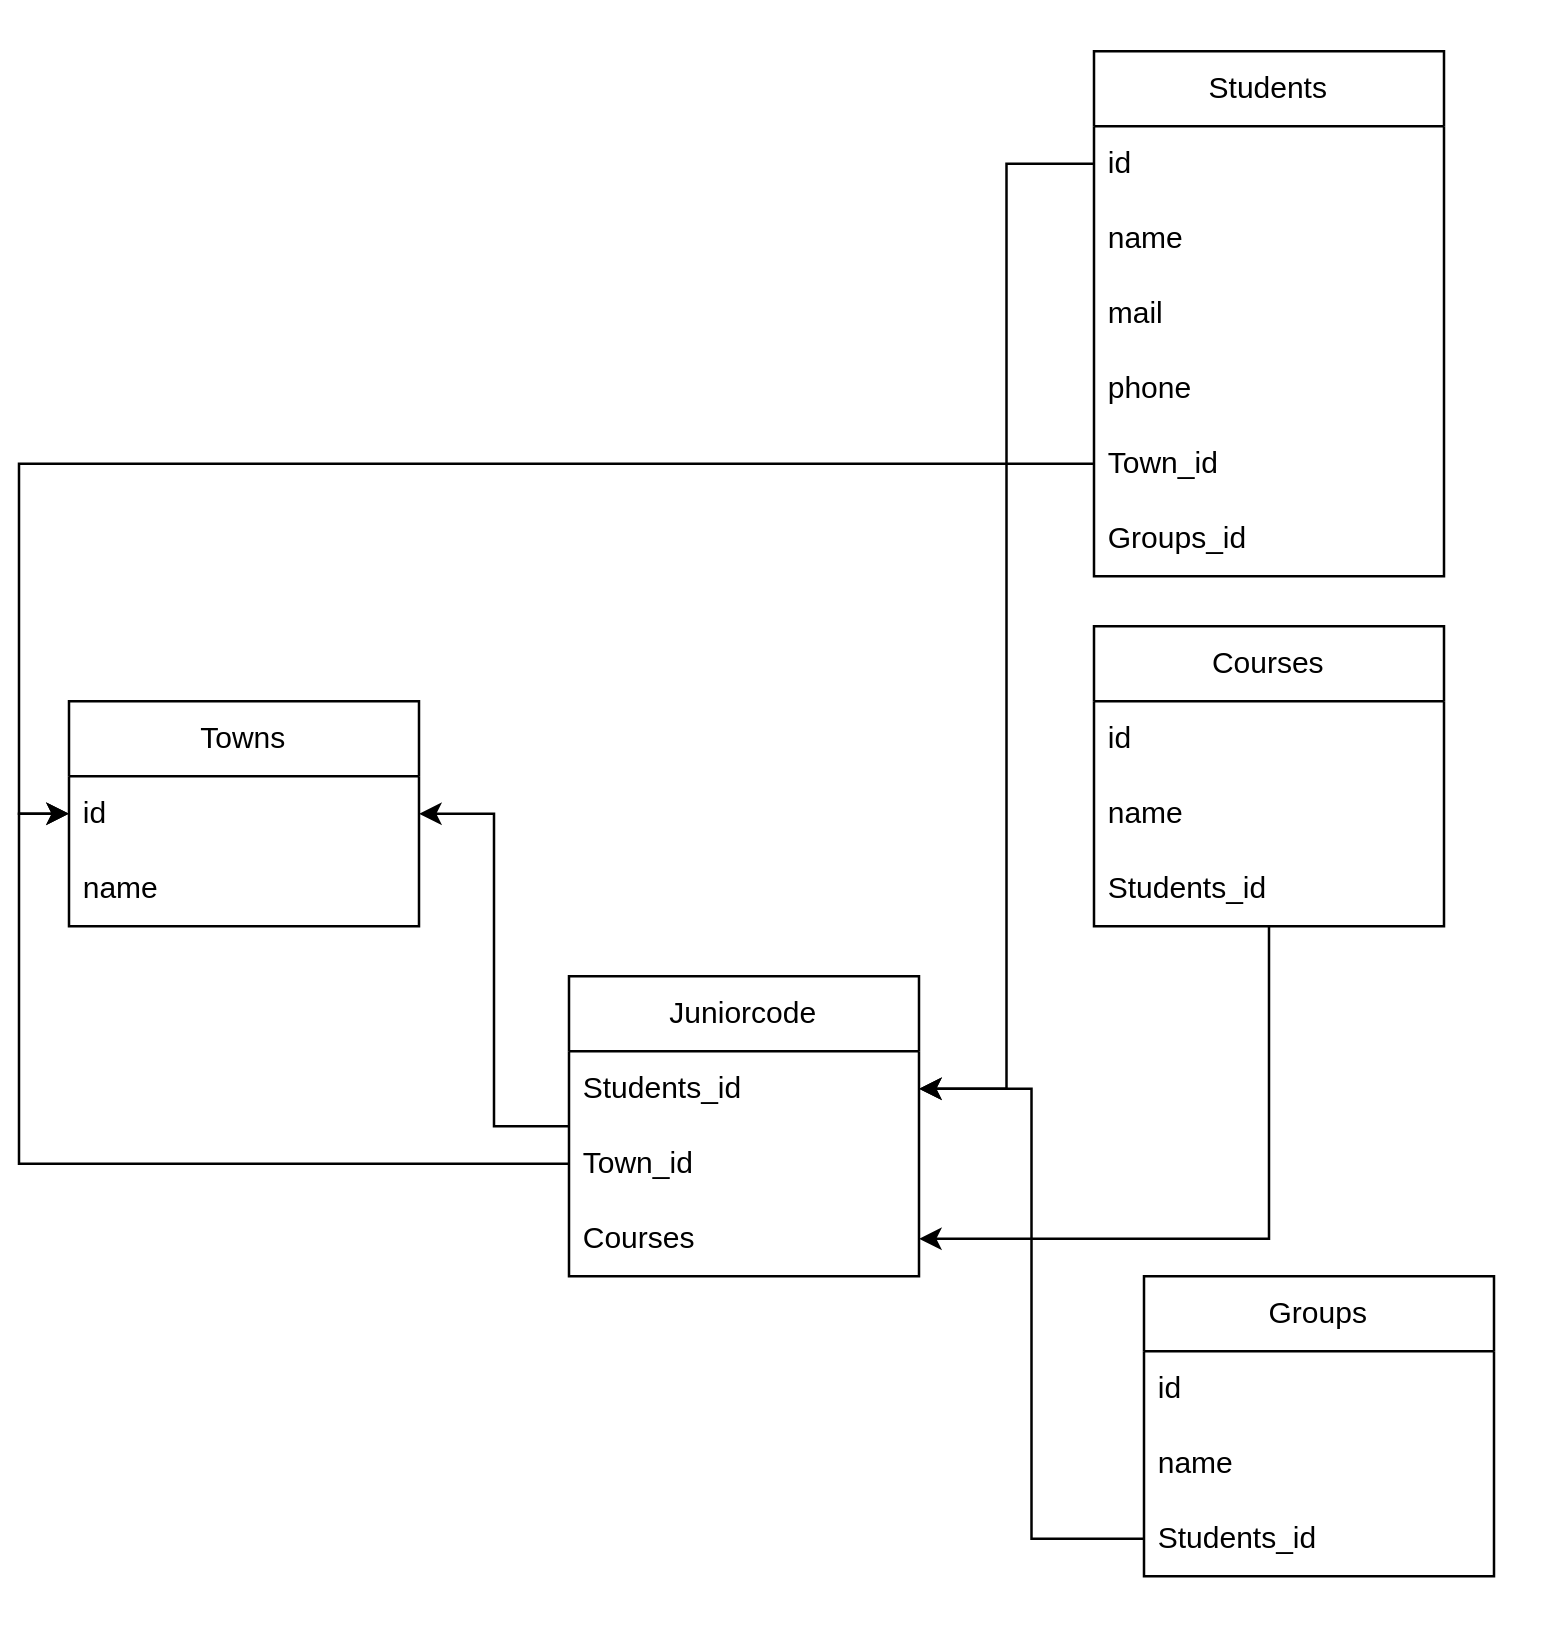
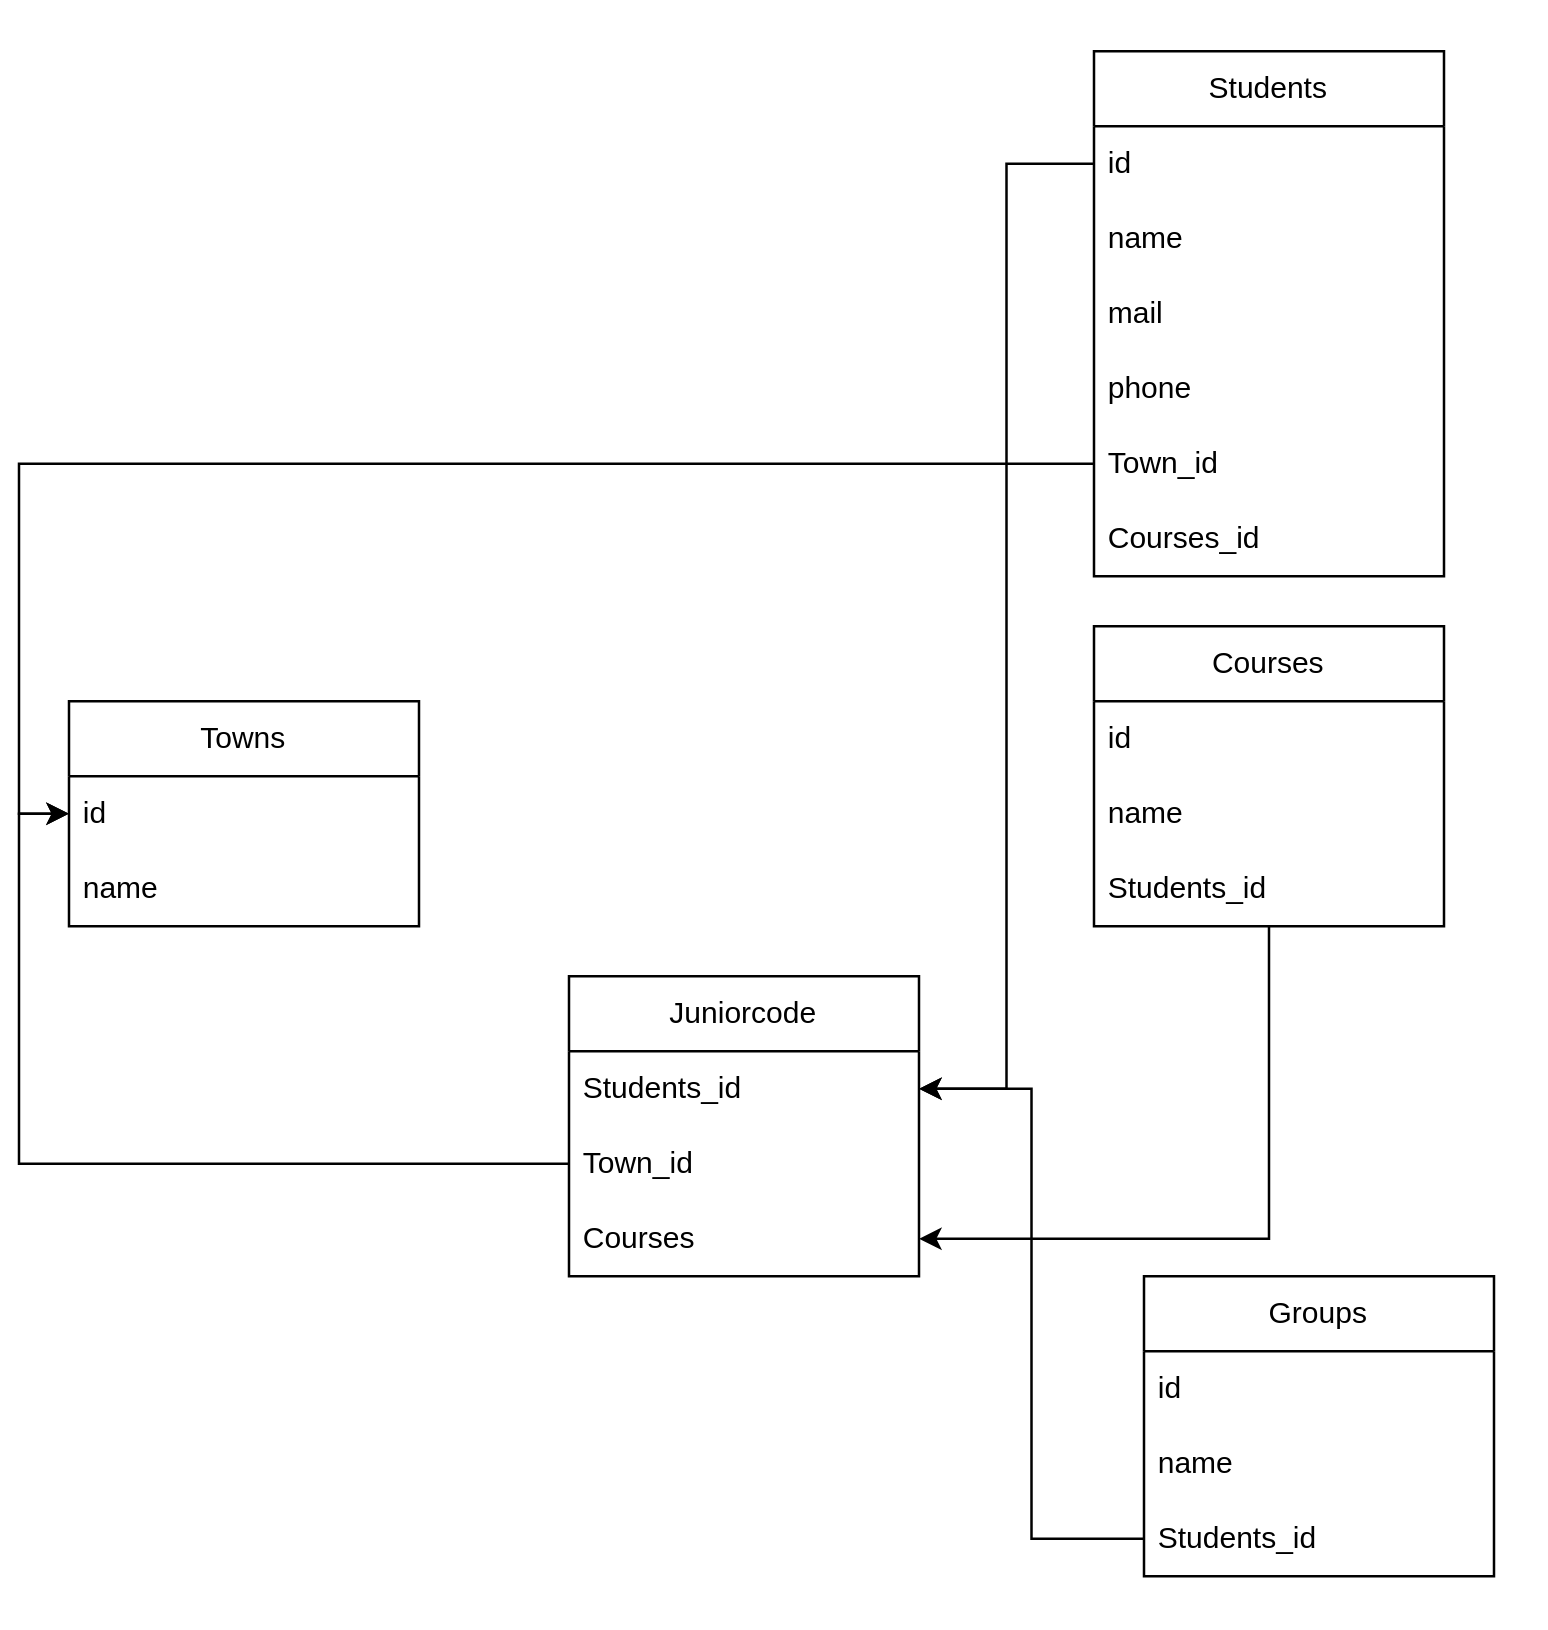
- <mxCell id="13" value="Groups_id" style="text;strokeColor=none;fillColor=none;align=left;verticalAlign=middle;spacingLeft=4;spacingRight=4;overflow=hidden;points=[[0,0.5],[1,0.5]];portConstraint=eastwest;rotatable=0;whiteSpace=wrap;html=1;" vertex="1" parent="7"><mxGeometry y="180" width="140" height="30" as="geometry" /></mxCell>
+ <mxCell id="13" value="Courses_id" style="text;strokeColor=none;fillColor=none;align=left;verticalAlign=middle;spacingLeft=4;spacingRight=4;overflow=hidden;points=[[0,0.5],[1,0.5]];portConstraint=eastwest;rotatable=0;whiteSpace=wrap;html=1;" vertex="1" parent="7"><mxGeometry y="180" width="140" height="30" as="geometry" /></mxCell>
- <mxCell id="2" style="edgeStyle=orthogonalEdgeStyle;rounded=0;orthogonalLoop=1;jettySize=auto;html=1;entryX=1;entryY=0.5;entryDx=0;entryDy=0;" edge="1" parent="1" source="3" target="14"><mxGeometry relative="1" as="geometry" /></mxCell>
